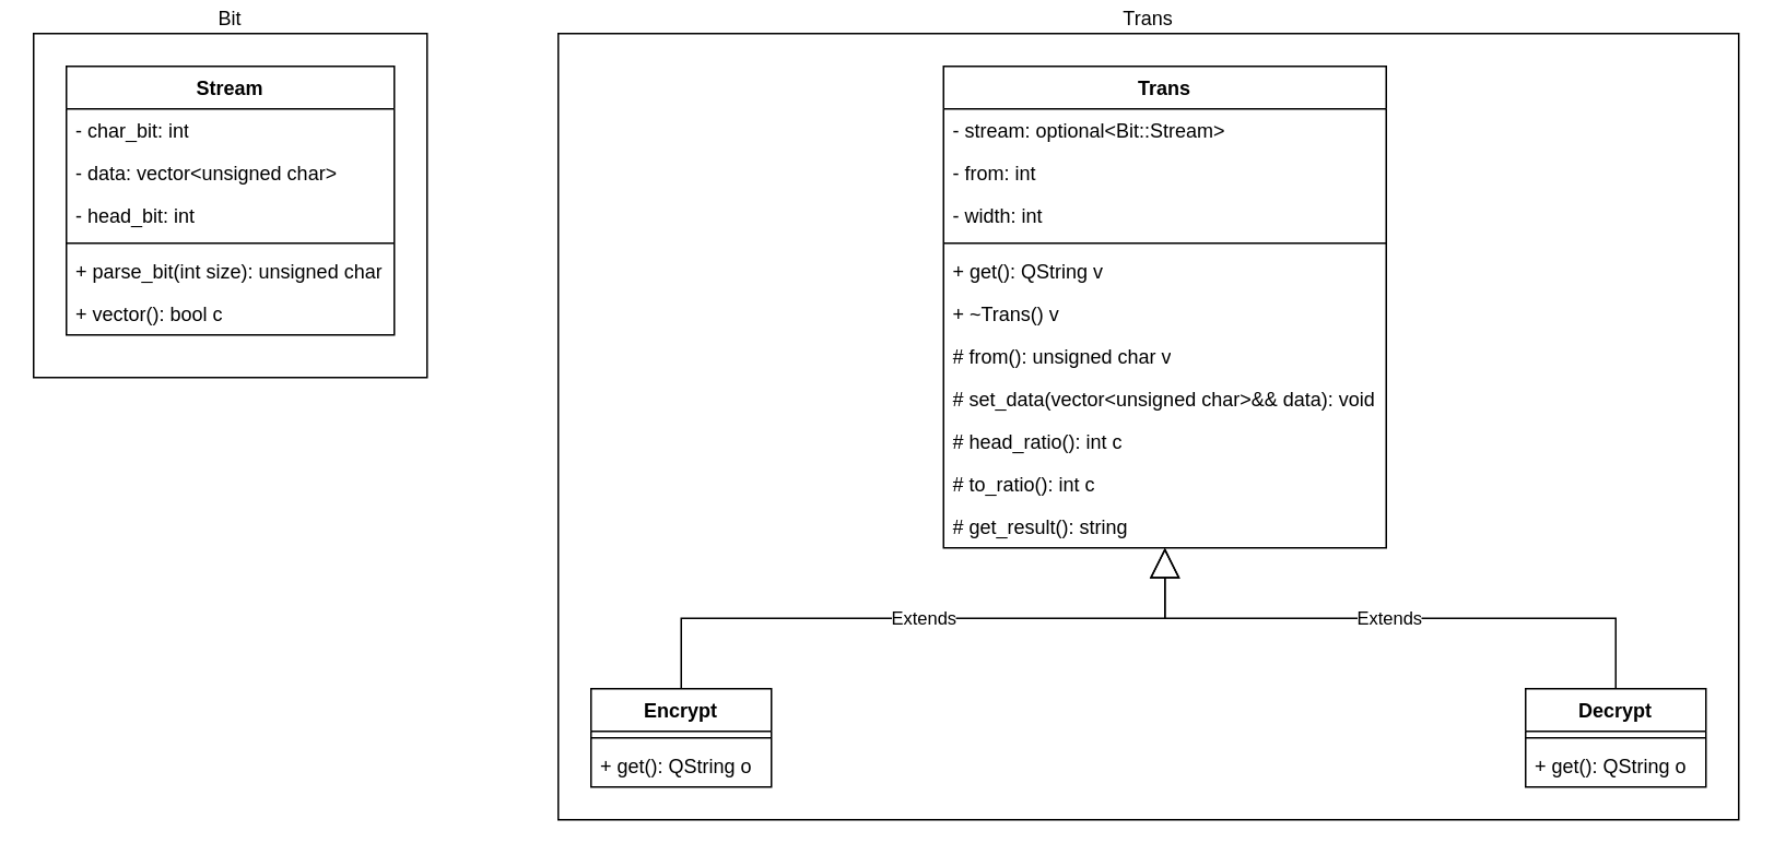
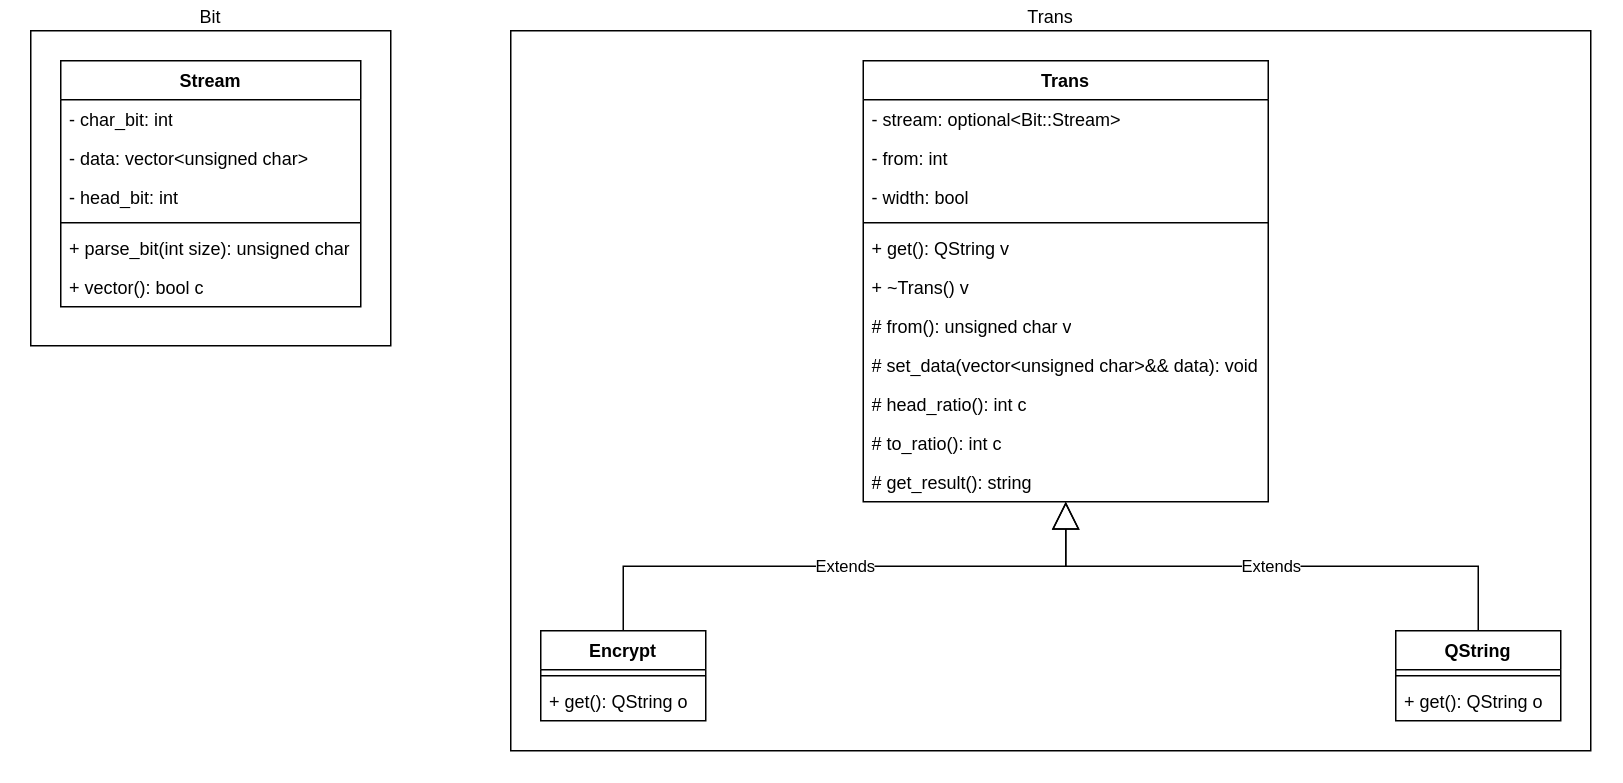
- <mxCell id="14" value="- width: int" style="text;strokeColor=none;fillColor=none;align=left;verticalAlign=top;spacingLeft=4;spacingRight=4;overflow=hidden;rotatable=0;points=[[0,0.5],[1,0.5]];portConstraint=eastwest;whiteSpace=wrap;html=1;" parent="11" vertex="1"><mxGeometry y="78" width="270" height="26" as="geometry" /></mxCell>
+ <mxCell id="14" value="- width: bool" style="text;strokeColor=none;fillColor=none;align=left;verticalAlign=top;spacingLeft=4;spacingRight=4;overflow=hidden;rotatable=0;points=[[0,0.5],[1,0.5]];portConstraint=eastwest;whiteSpace=wrap;html=1;" parent="11" vertex="1"><mxGeometry y="78" width="270" height="26" as="geometry" /></mxCell>
- <mxCell id="26" value="Decrypt" style="swimlane;fontStyle=1;align=center;verticalAlign=top;childLayout=stackLayout;horizontal=1;startSize=26;horizontalStack=0;resizeParent=1;resizeParentMax=0;resizeLast=0;collapsible=1;marginBottom=0;whiteSpace=wrap;html=1;" parent="1" vertex="1"><mxGeometry x="930" y="420" width="110" height="60" as="geometry" /></mxCell>
+ <mxCell id="26" value="QString" style="swimlane;fontStyle=1;align=center;verticalAlign=top;childLayout=stackLayout;horizontal=1;startSize=26;horizontalStack=0;resizeParent=1;resizeParentMax=0;resizeLast=0;collapsible=1;marginBottom=0;whiteSpace=wrap;html=1;" parent="1" vertex="1"><mxGeometry x="930" y="420" width="110" height="60" as="geometry" /></mxCell>
